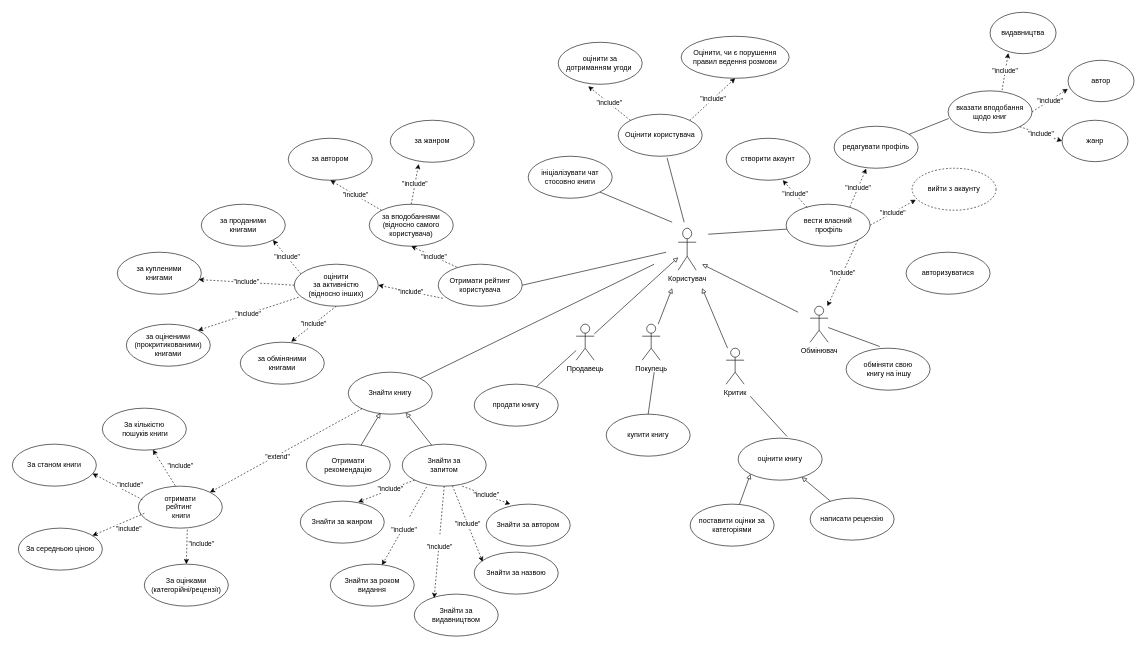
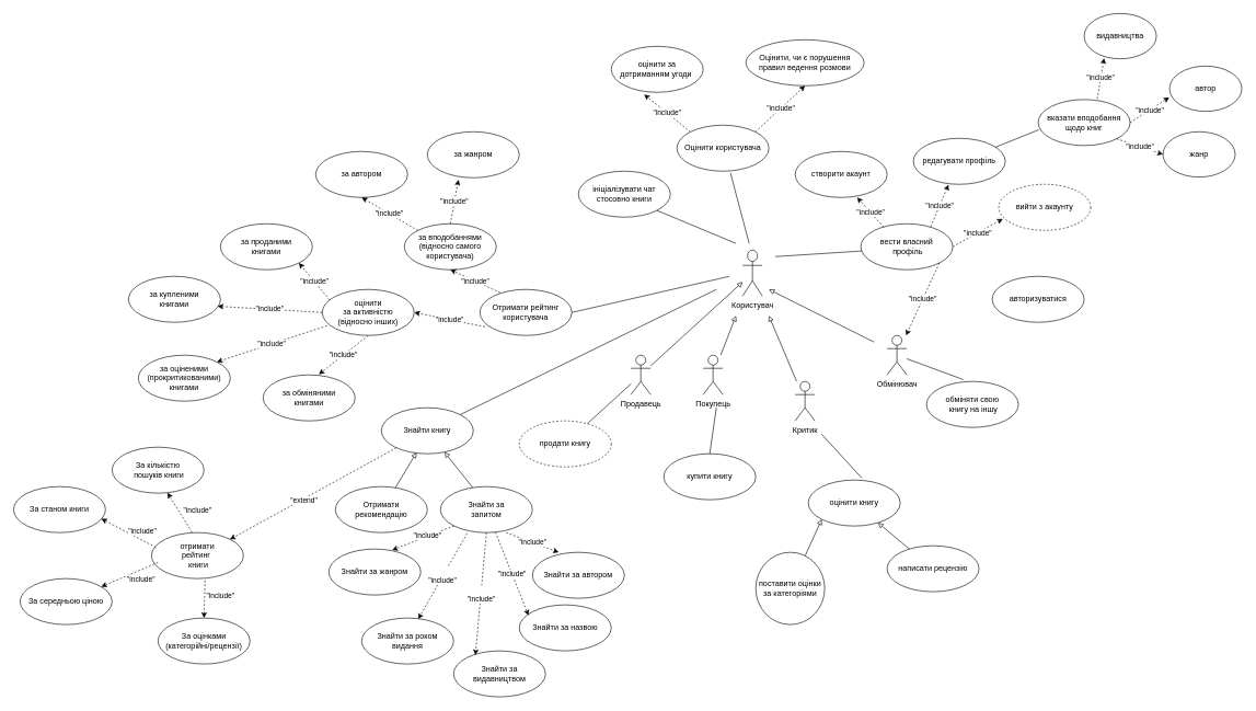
- <mxCell id="15" value="продати книгу" style="ellipse;whiteSpace=wrap;html=1;" parent="1" vertex="1"><mxGeometry x="790" y="640" width="140" height="70" as="geometry" /></mxCell>
+ <mxCell id="15" value="продати книгу" style="ellipse;whiteSpace=wrap;html=1;dashed=1;" parent="1" vertex="1"><mxGeometry x="790" y="640" width="140" height="70" as="geometry" /></mxCell>
- <mxCell id="29" value="поставити оцінки за категоріями" style="ellipse;whiteSpace=wrap;html=1;" parent="1" vertex="1"><mxGeometry x="1150" y="840" width="140" height="70" as="geometry" /></mxCell>
+ <mxCell id="29" value="поставити оцінки за категоріями" style="ellipse;whiteSpace=wrap;html=1;" parent="1" vertex="1"><mxGeometry x="1150" y="840" width="105" height="110" as="geometry" /></mxCell>
